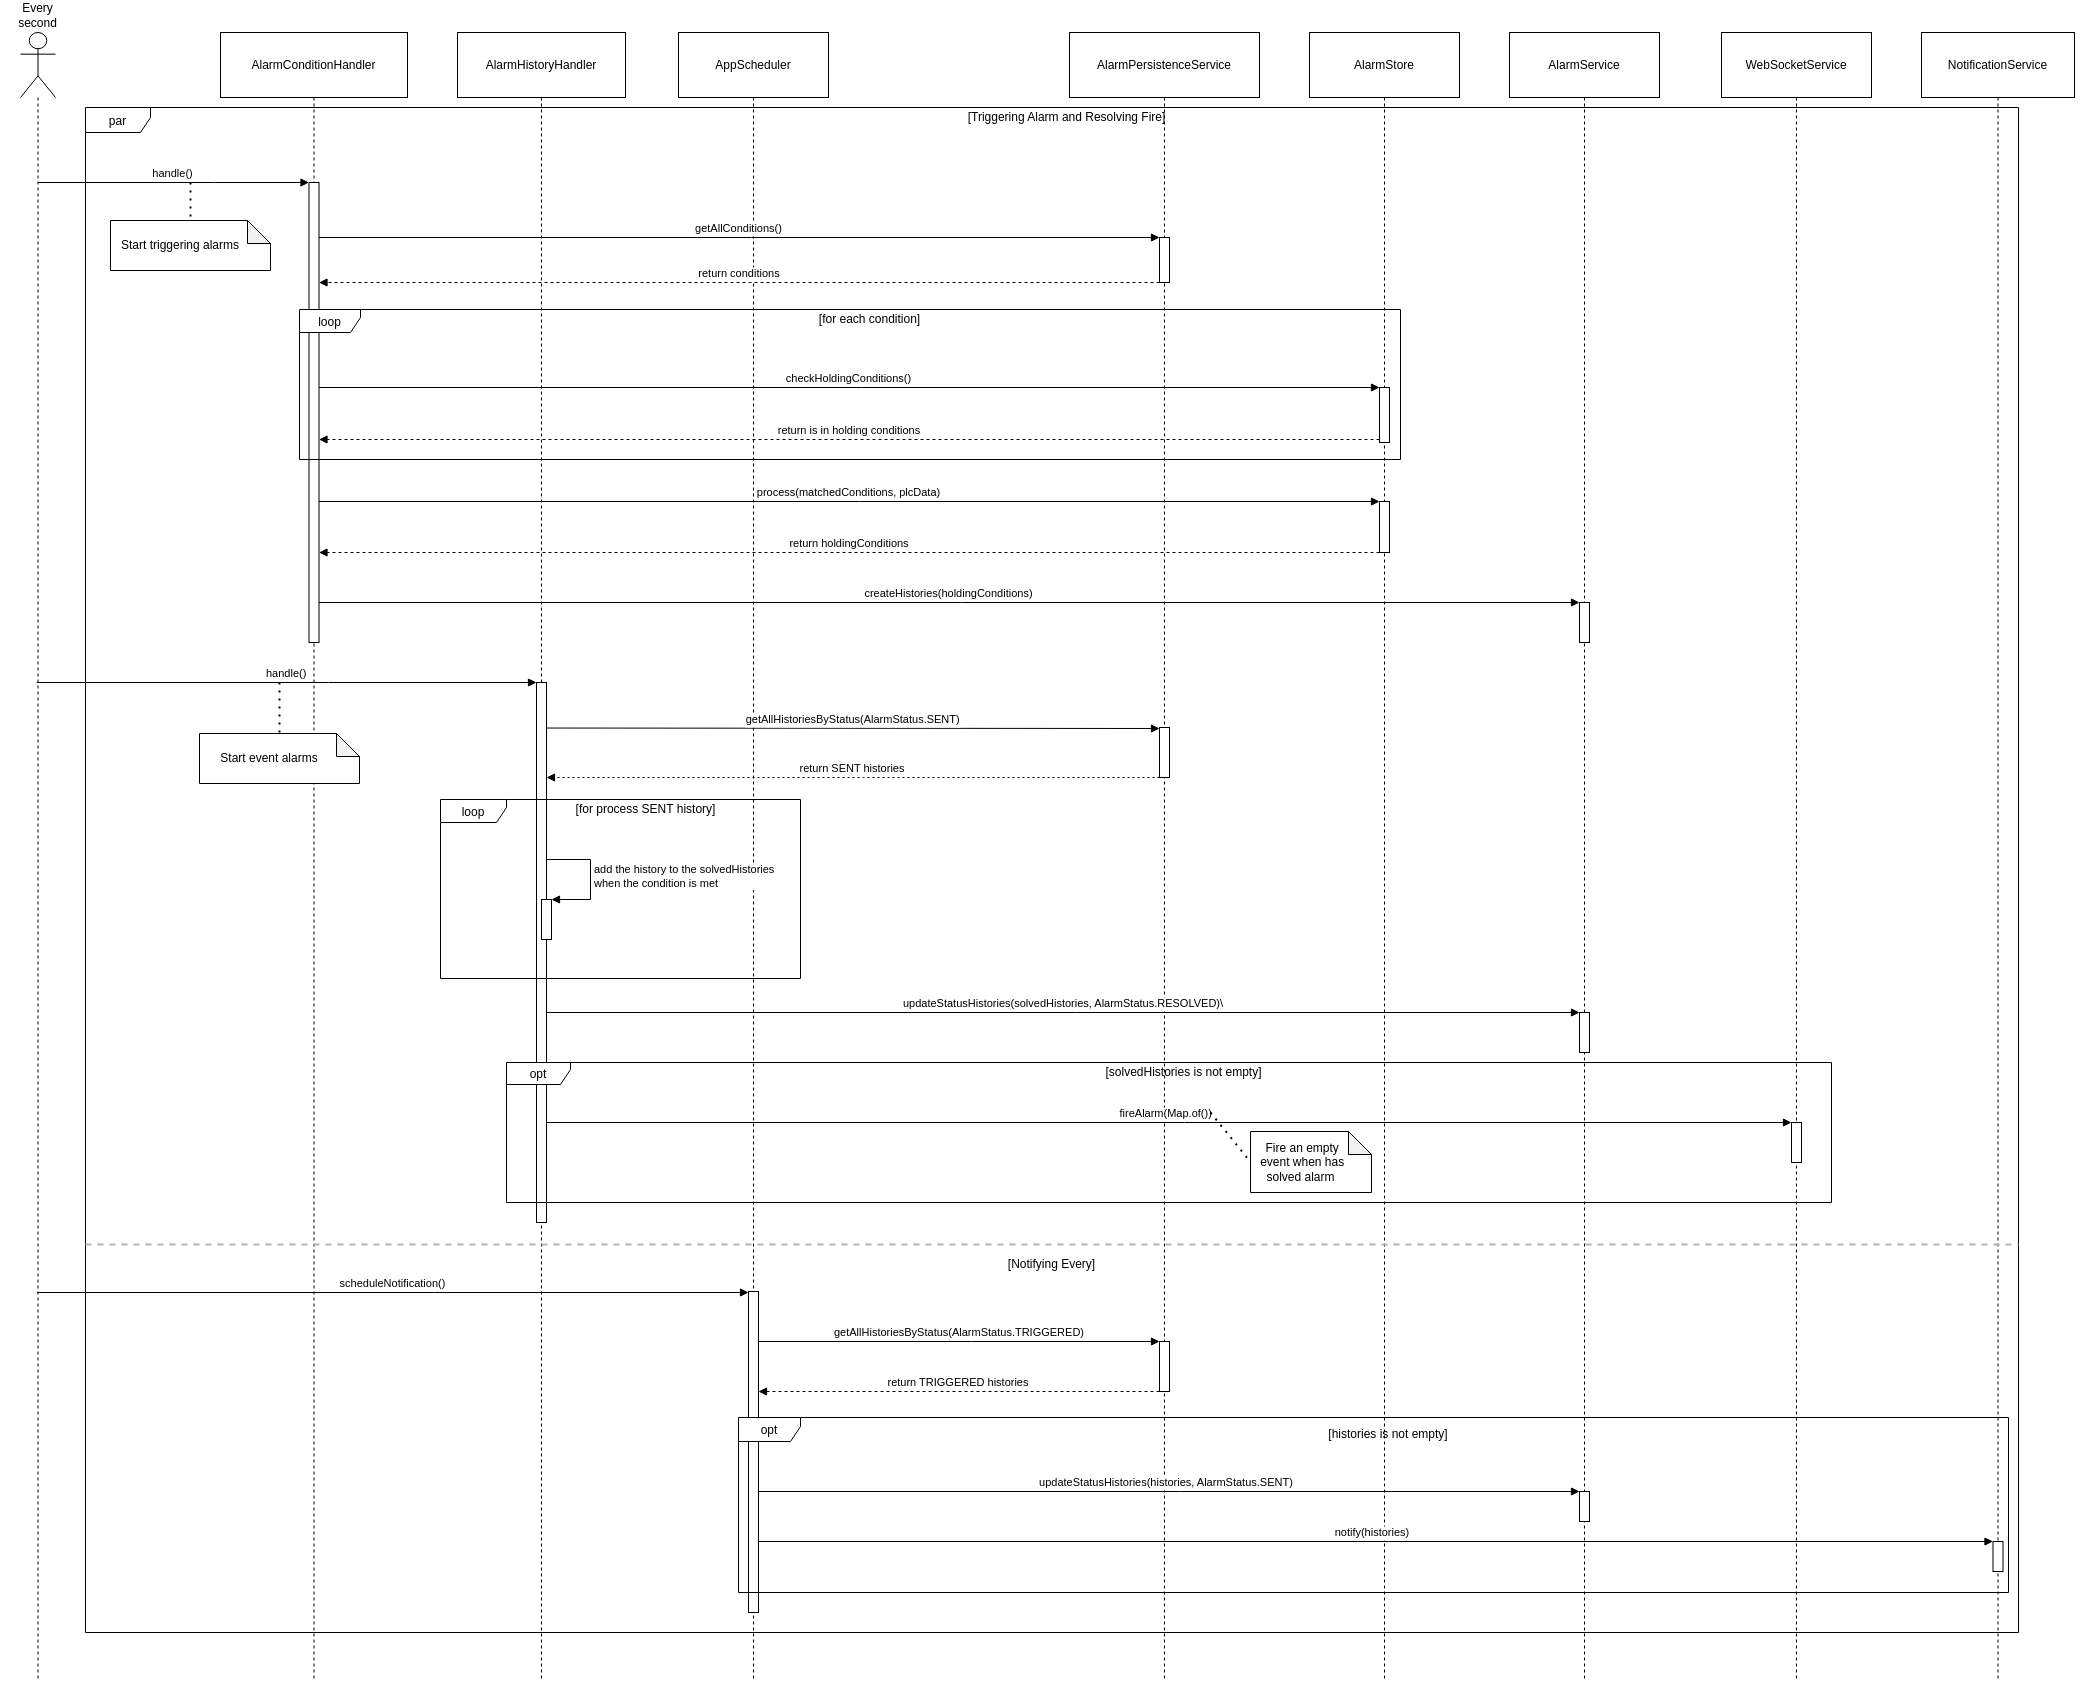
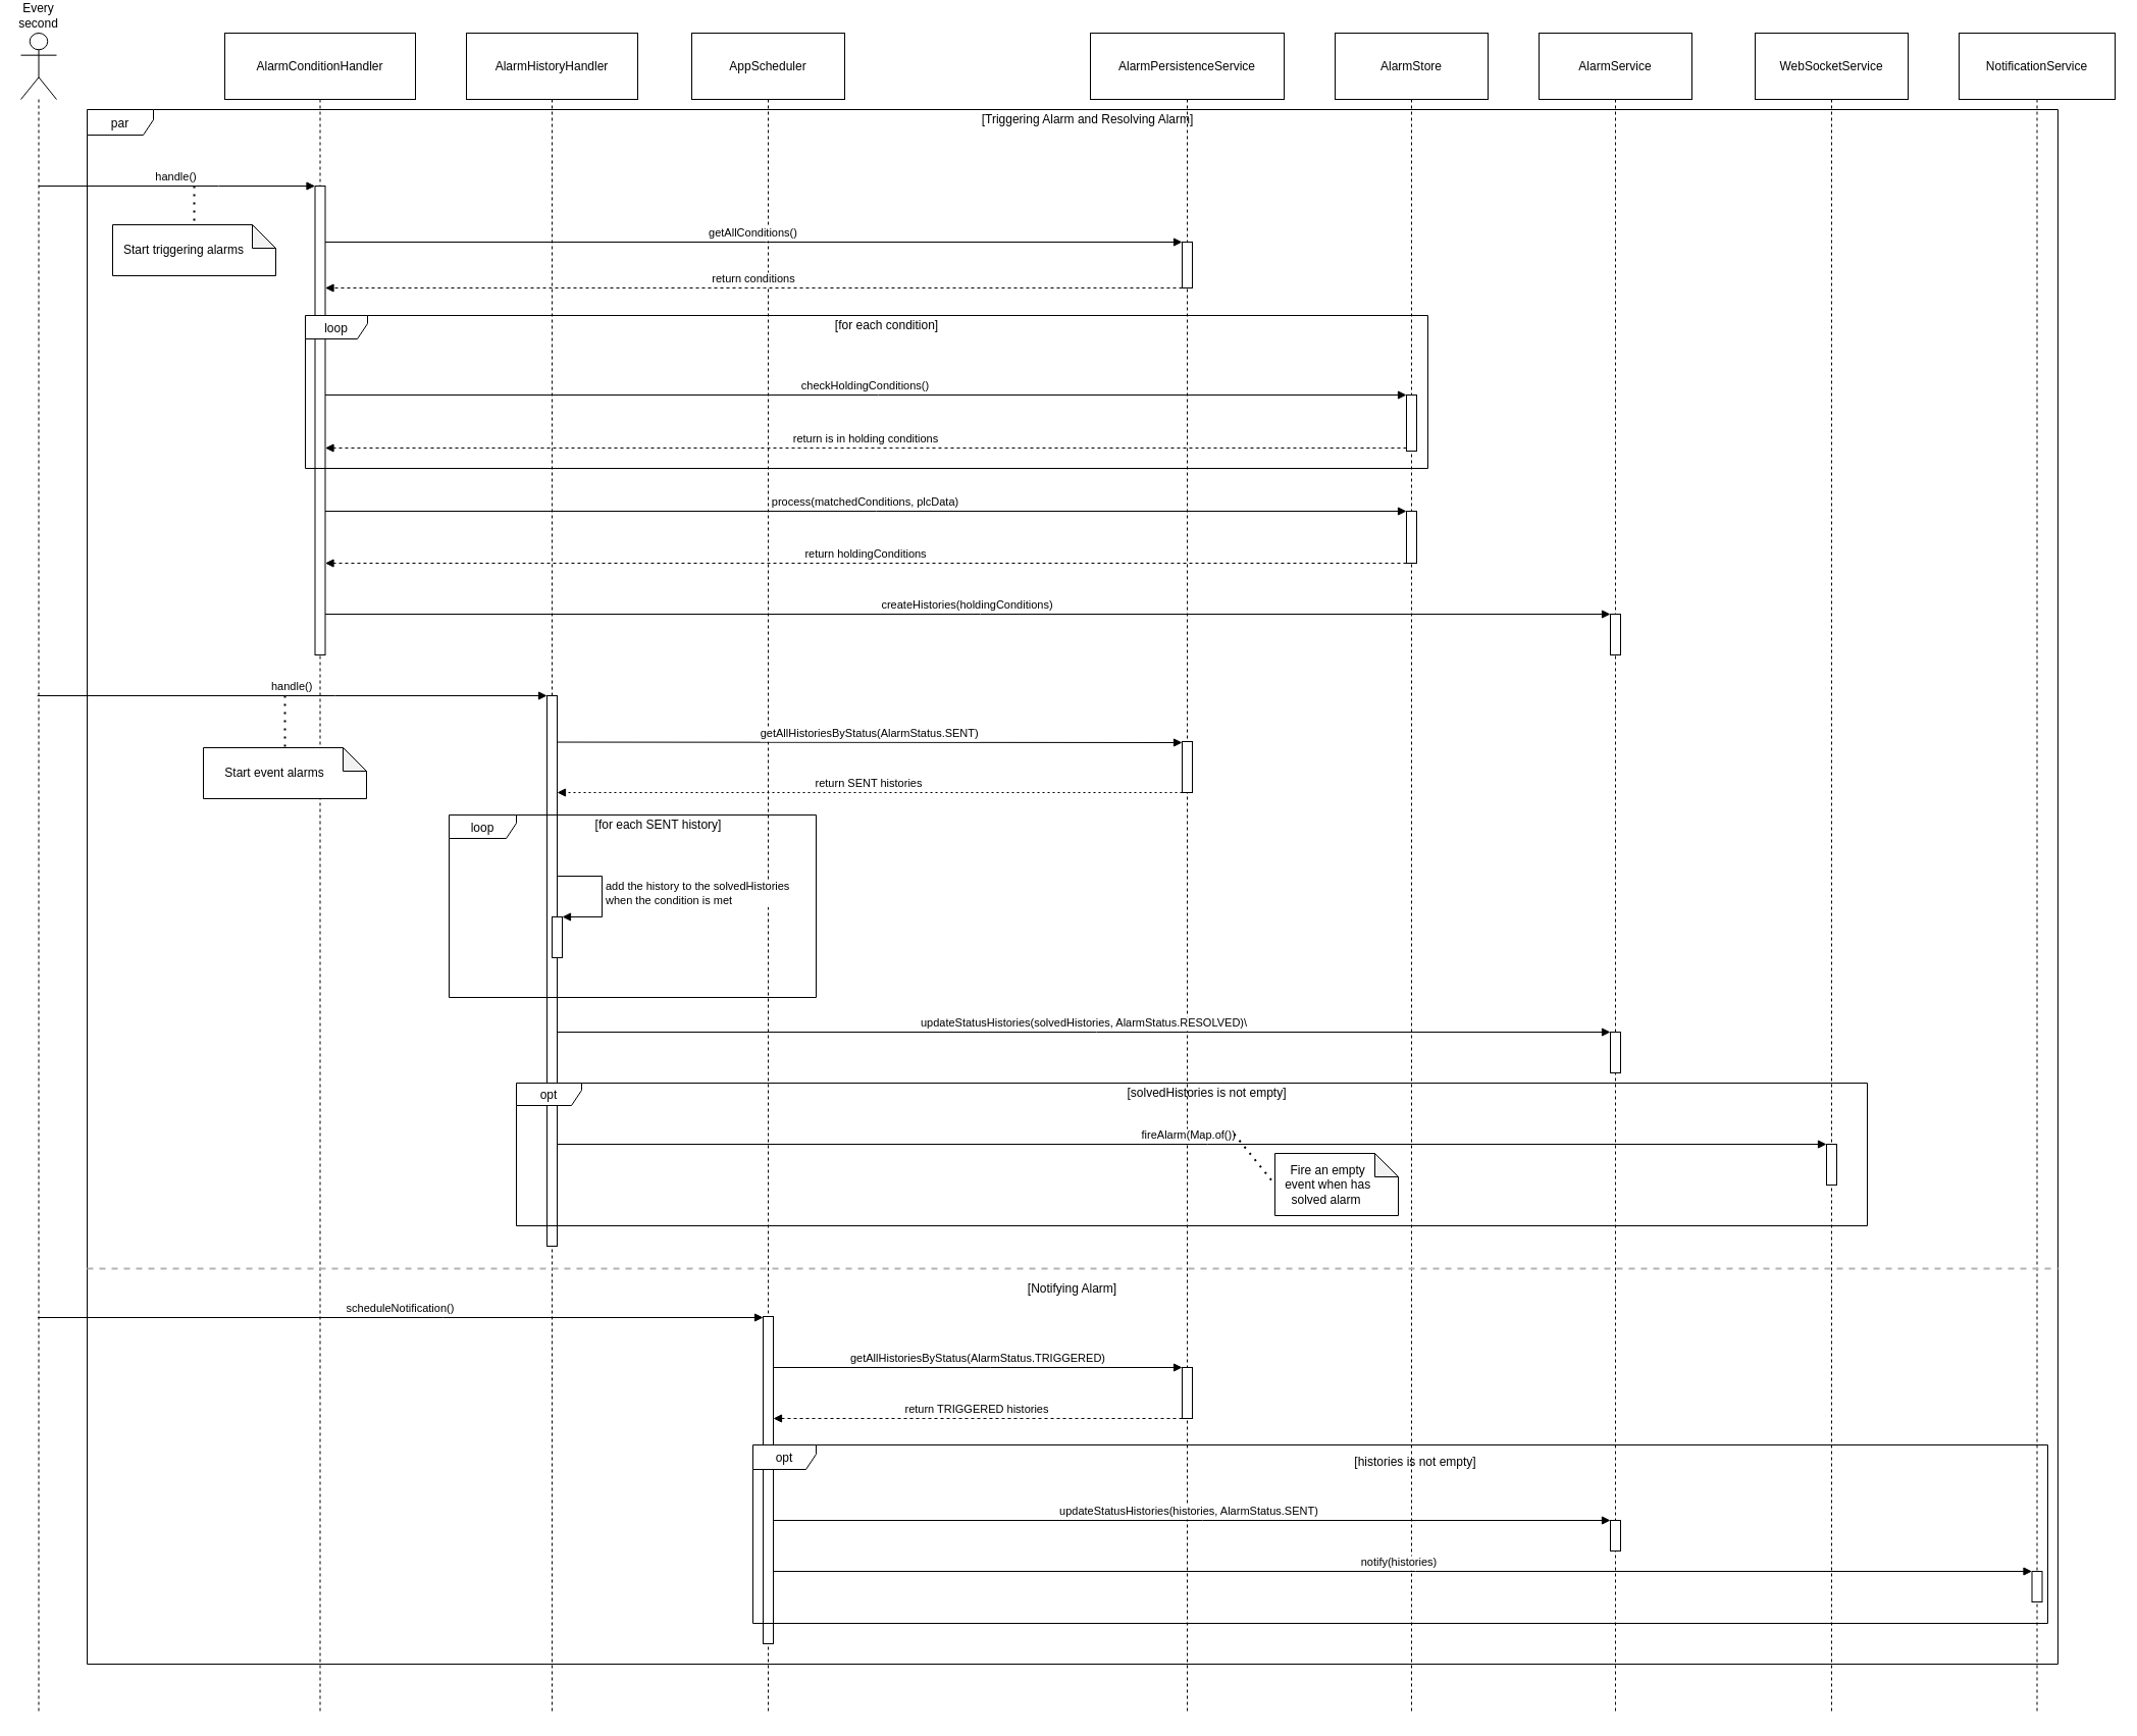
- <mxCell id="18" value="[Triggering Alarm and Resolving Fire]" style="text;strokeColor=none;fillColor=none;align=center;verticalAlign=middle;whiteSpace=wrap;" parent="17" vertex="1"><mxGeometry x="30" width="1903" height="20.622" as="geometry" /></mxCell>
+ <mxCell id="18" value="[Triggering Alarm and Resolving Alarm]" style="text;strokeColor=none;fillColor=none;align=center;verticalAlign=middle;whiteSpace=wrap;" parent="17" vertex="1"><mxGeometry x="30" width="1903" height="20.622" as="geometry" /></mxCell>
- <mxCell id="49" value="[for process SENT history]" style="text;strokeColor=none;fillColor=none;align=center;verticalAlign=middle;whiteSpace=wrap;" parent="48" vertex="1"><mxGeometry x="50.704" width="309.296" height="20" as="geometry" /></mxCell>
+ <mxCell id="49" value="[for each SENT history]" style="text;strokeColor=none;fillColor=none;align=center;verticalAlign=middle;whiteSpace=wrap;" parent="48" vertex="1"><mxGeometry x="50.704" width="309.296" height="20" as="geometry" /></mxCell>
- <mxCell id="19" value="[Notifying Every]" style="shape=line;dashed=1;whiteSpace=wrap;verticalAlign=top;labelPosition=center;verticalLabelPosition=bottom;align=center;strokeColor=#B3B3B3;strokeWidth=2;fontSize=12;" parent="17" vertex="1"><mxGeometry y="1131.368" width="1933" height="11.342" as="geometry" /></mxCell>
+ <mxCell id="19" value="[Notifying Alarm]" style="shape=line;dashed=1;whiteSpace=wrap;verticalAlign=top;labelPosition=center;verticalLabelPosition=bottom;align=center;strokeColor=#B3B3B3;strokeWidth=2;fontSize=12;" parent="17" vertex="1"><mxGeometry y="1131.368" width="1933" height="11.342" as="geometry" /></mxCell>
